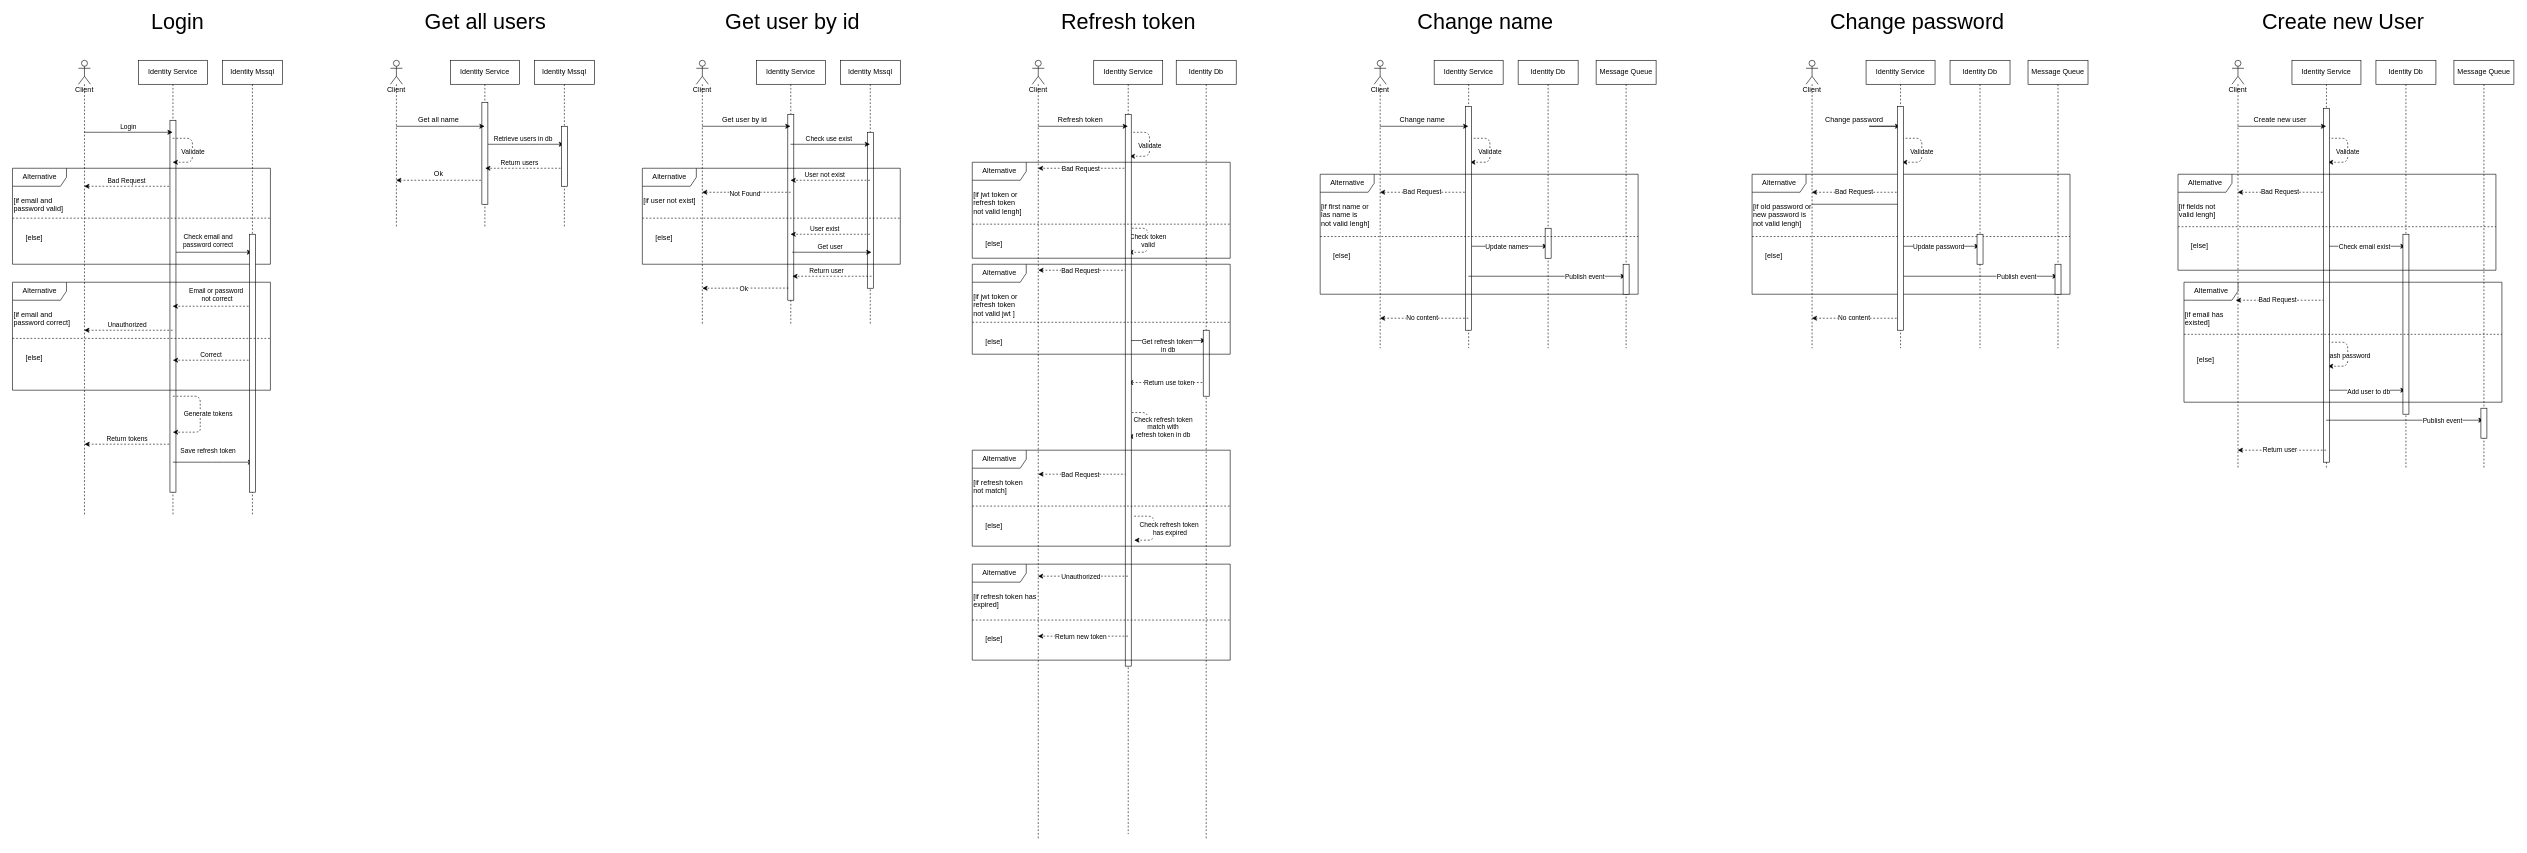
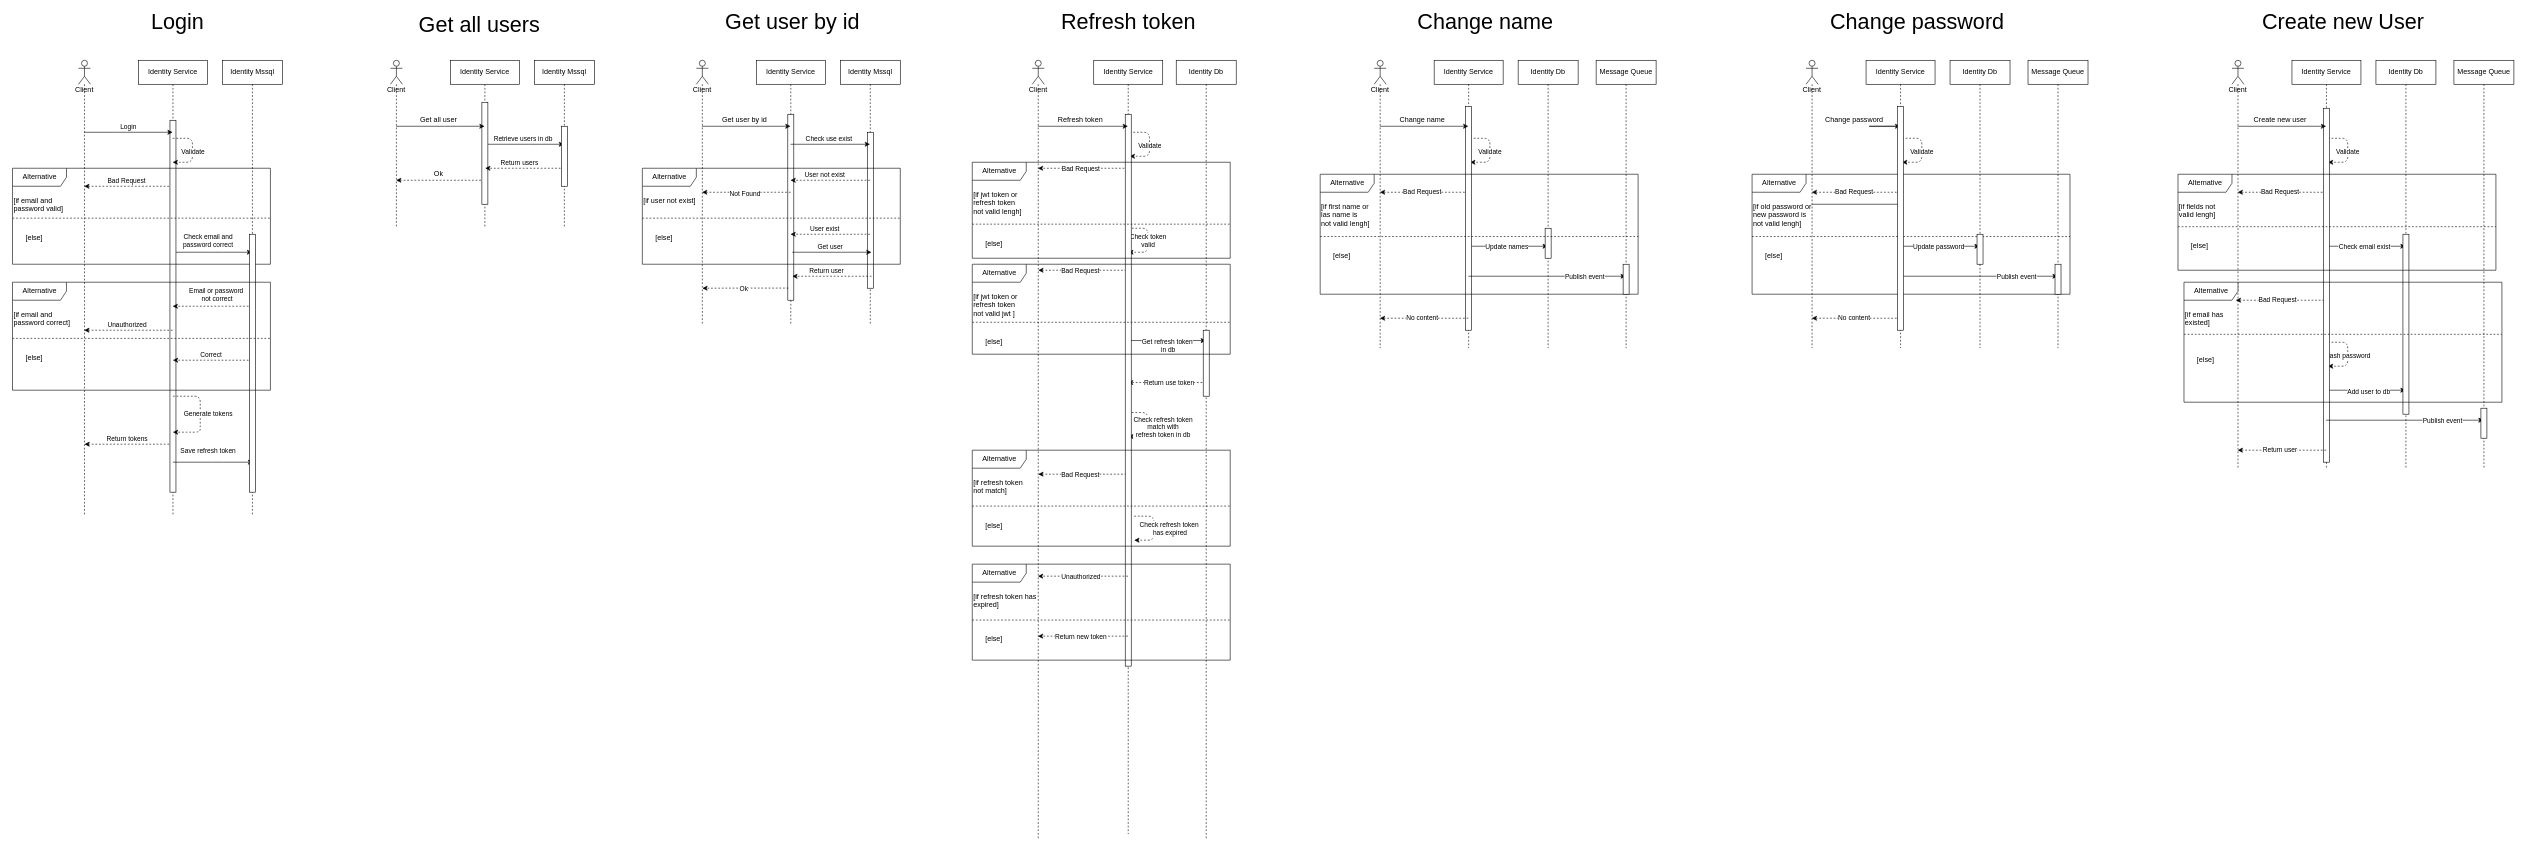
- <mxCell id="47" value="&lt;span style=&quot;font-size: 36px&quot;&gt;Get all users&lt;/span&gt;" style="text;html=1;align=center;verticalAlign=middle;resizable=0;points=[];autosize=1;strokeColor=none;fillColor=none;" parent="1" vertex="1"><mxGeometry x="697.5" y="20" width="220" height="30" as="geometry" /></mxCell>
+ <mxCell id="47" value="&lt;span style=&quot;font-size: 36px&quot;&gt;Get all users&lt;/span&gt;" style="text;html=1;align=center;verticalAlign=middle;resizable=0;points=[];autosize=1;strokeColor=none;fillColor=none;" parent="1" vertex="1"><mxGeometry x="687.5" y="25" width="220" height="30" as="geometry" /></mxCell>
- <mxCell id="44" value="Get all name" style="text;html=1;align=center;verticalAlign=middle;resizable=0;points=[];autosize=1;strokeColor=none;fillColor=none;" parent="1" vertex="1"><mxGeometry x="690" y="190" width="80" height="20" as="geometry" /></mxCell>
+ <mxCell id="44" value="Get all user" style="text;html=1;align=center;verticalAlign=middle;resizable=0;points=[];autosize=1;strokeColor=none;fillColor=none;" parent="1" vertex="1"><mxGeometry x="690" y="190" width="80" height="20" as="geometry" /></mxCell>
